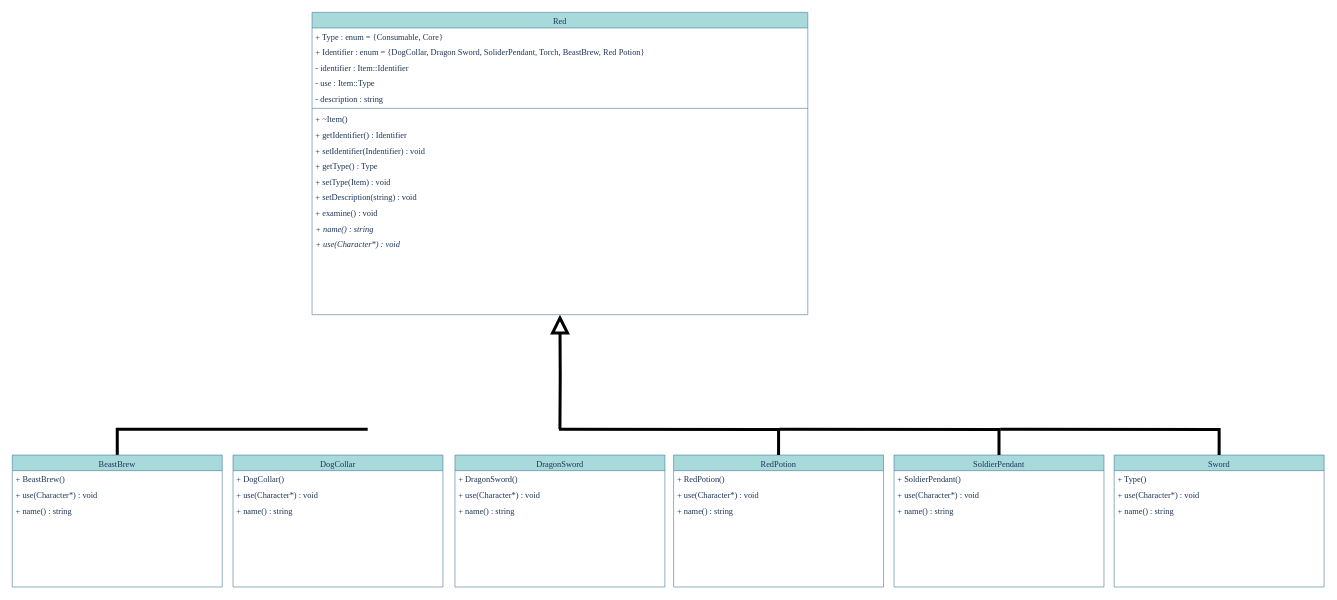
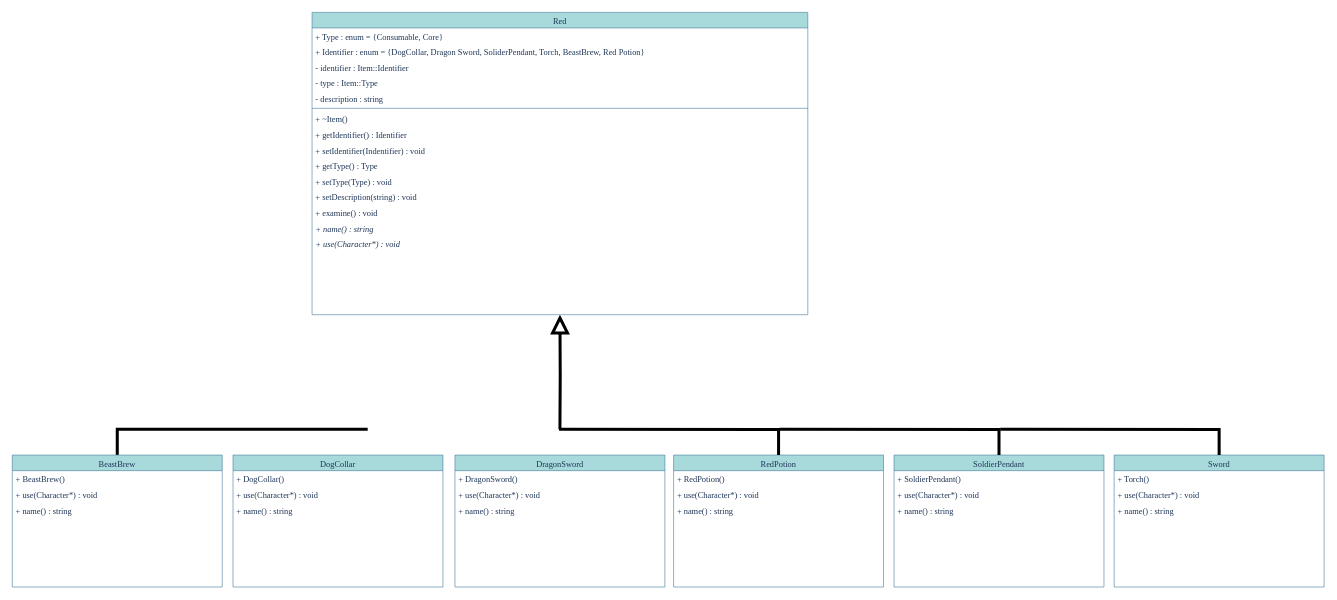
- <mxCell id="7" value="- use : Item::Type" style="text;align=left;verticalAlign=top;spacingLeft=4;spacingRight=4;overflow=hidden;rotatable=0;points=[[0,0.5],[1,0.5]];portConstraint=eastwest;fontSize=14;fontFamily=Fira Code;fontColor=#1D3557;" parent="3" vertex="1"><mxGeometry y="104" width="826.5" height="26" as="geometry" /></mxCell>
+ <mxCell id="7" value="- type : Item::Type" style="text;align=left;verticalAlign=top;spacingLeft=4;spacingRight=4;overflow=hidden;rotatable=0;points=[[0,0.5],[1,0.5]];portConstraint=eastwest;fontSize=14;fontFamily=Fira Code;fontColor=#1D3557;" parent="3" vertex="1"><mxGeometry y="104" width="826.5" height="26" as="geometry" /></mxCell>
- <mxCell id="14" value="+ setType(Item) : void" style="text;align=left;verticalAlign=top;spacingLeft=4;spacingRight=4;overflow=hidden;rotatable=0;points=[[0,0.5],[1,0.5]];portConstraint=eastwest;fontSize=14;fontFamily=Fira Code;fontColor=#1D3557;fontStyle=0" parent="3" vertex="1"><mxGeometry y="268" width="826.5" height="26" as="geometry" /></mxCell>
+ <mxCell id="14" value="+ setType(Type) : void" style="text;align=left;verticalAlign=top;spacingLeft=4;spacingRight=4;overflow=hidden;rotatable=0;points=[[0,0.5],[1,0.5]];portConstraint=eastwest;fontSize=14;fontFamily=Fira Code;fontColor=#1D3557;fontStyle=0" parent="3" vertex="1"><mxGeometry y="268" width="826.5" height="26" as="geometry" /></mxCell>
- <mxCell id="43" value="+ Type()" style="text;align=left;verticalAlign=top;spacingLeft=4;spacingRight=4;overflow=hidden;rotatable=0;points=[[0,0.5],[1,0.5]];portConstraint=eastwest;fontSize=14;fontFamily=Fira Code;fontColor=#1D3557;" vertex="1" parent="42"><mxGeometry y="26" width="350" height="26" as="geometry" /></mxCell>
+ <mxCell id="43" value="+ Torch()" style="text;align=left;verticalAlign=top;spacingLeft=4;spacingRight=4;overflow=hidden;rotatable=0;points=[[0,0.5],[1,0.5]];portConstraint=eastwest;fontSize=14;fontFamily=Fira Code;fontColor=#1D3557;" vertex="1" parent="42"><mxGeometry y="26" width="350" height="26" as="geometry" /></mxCell>
